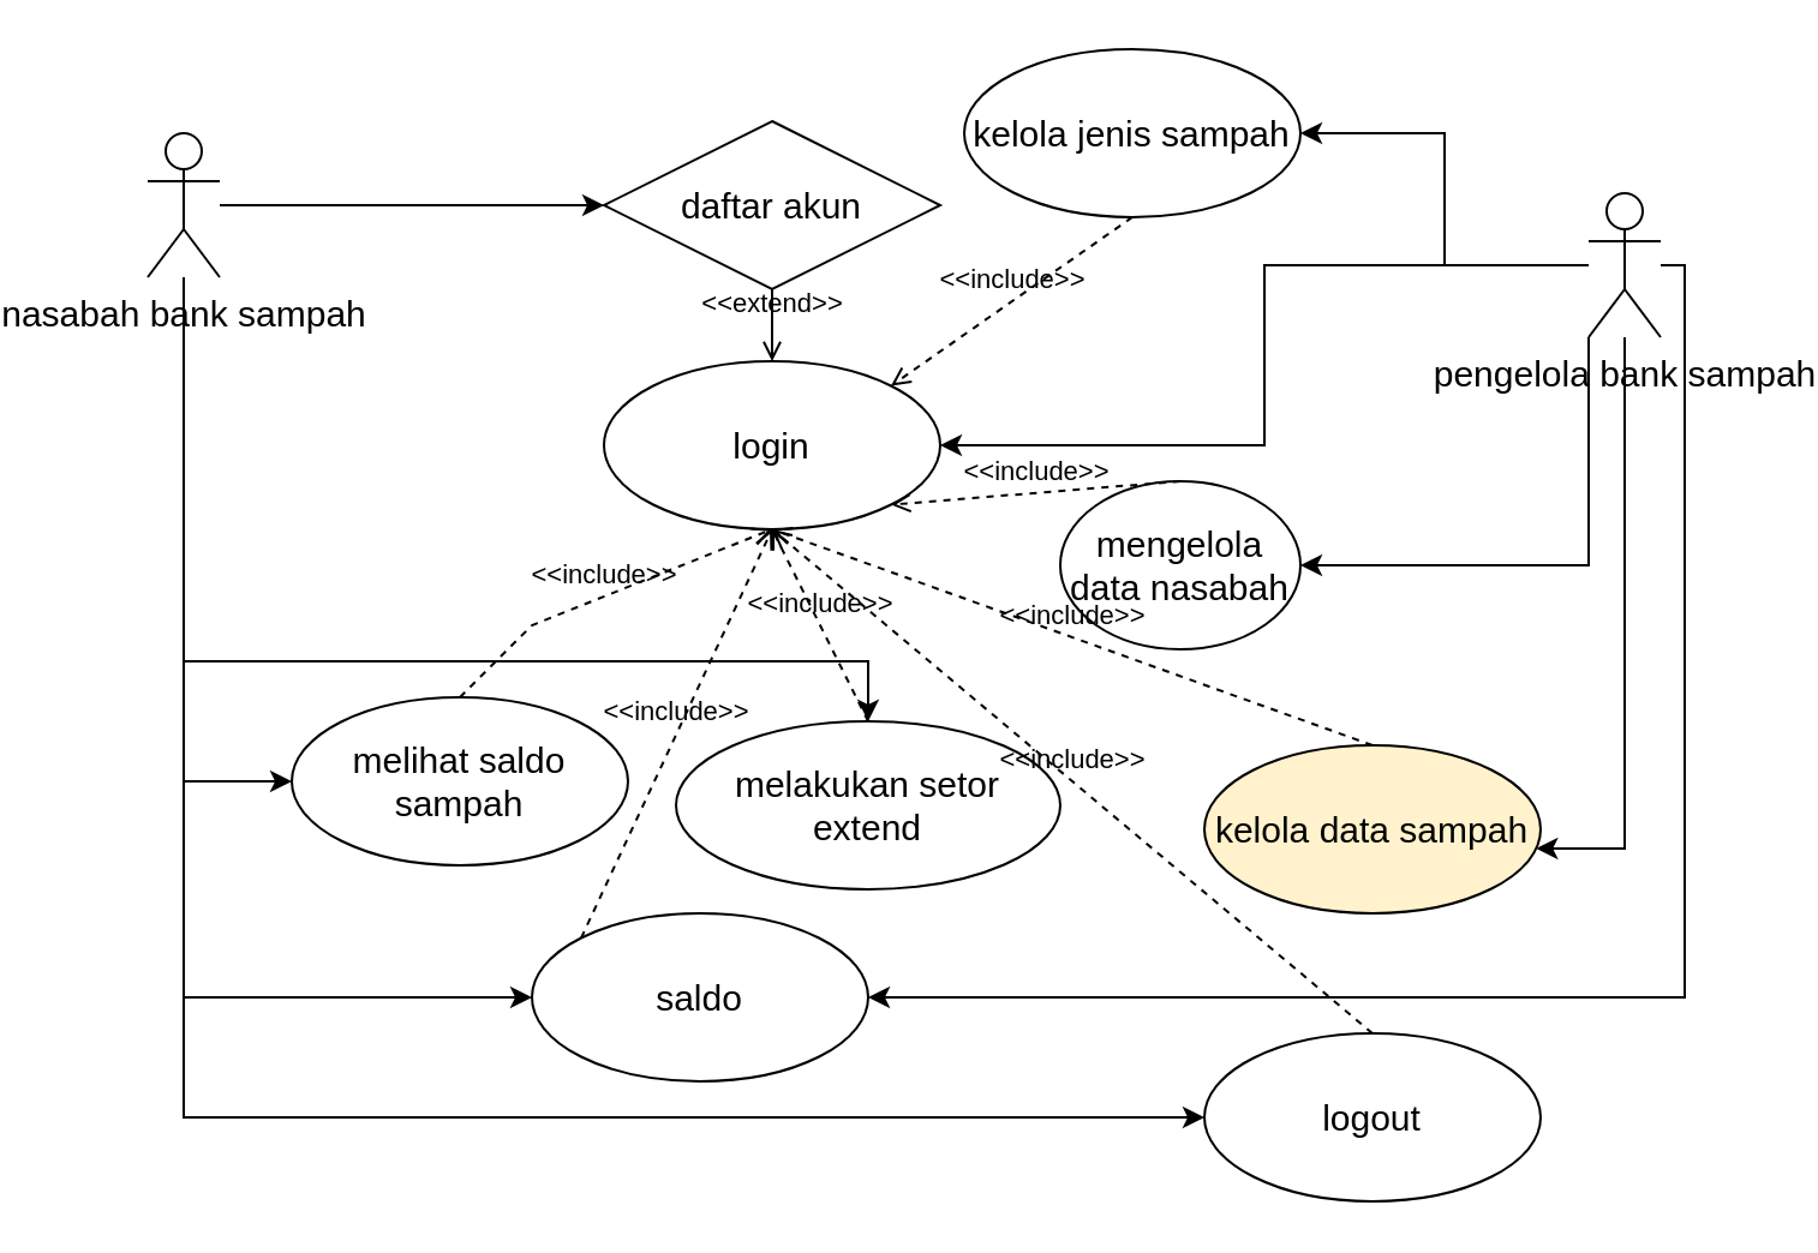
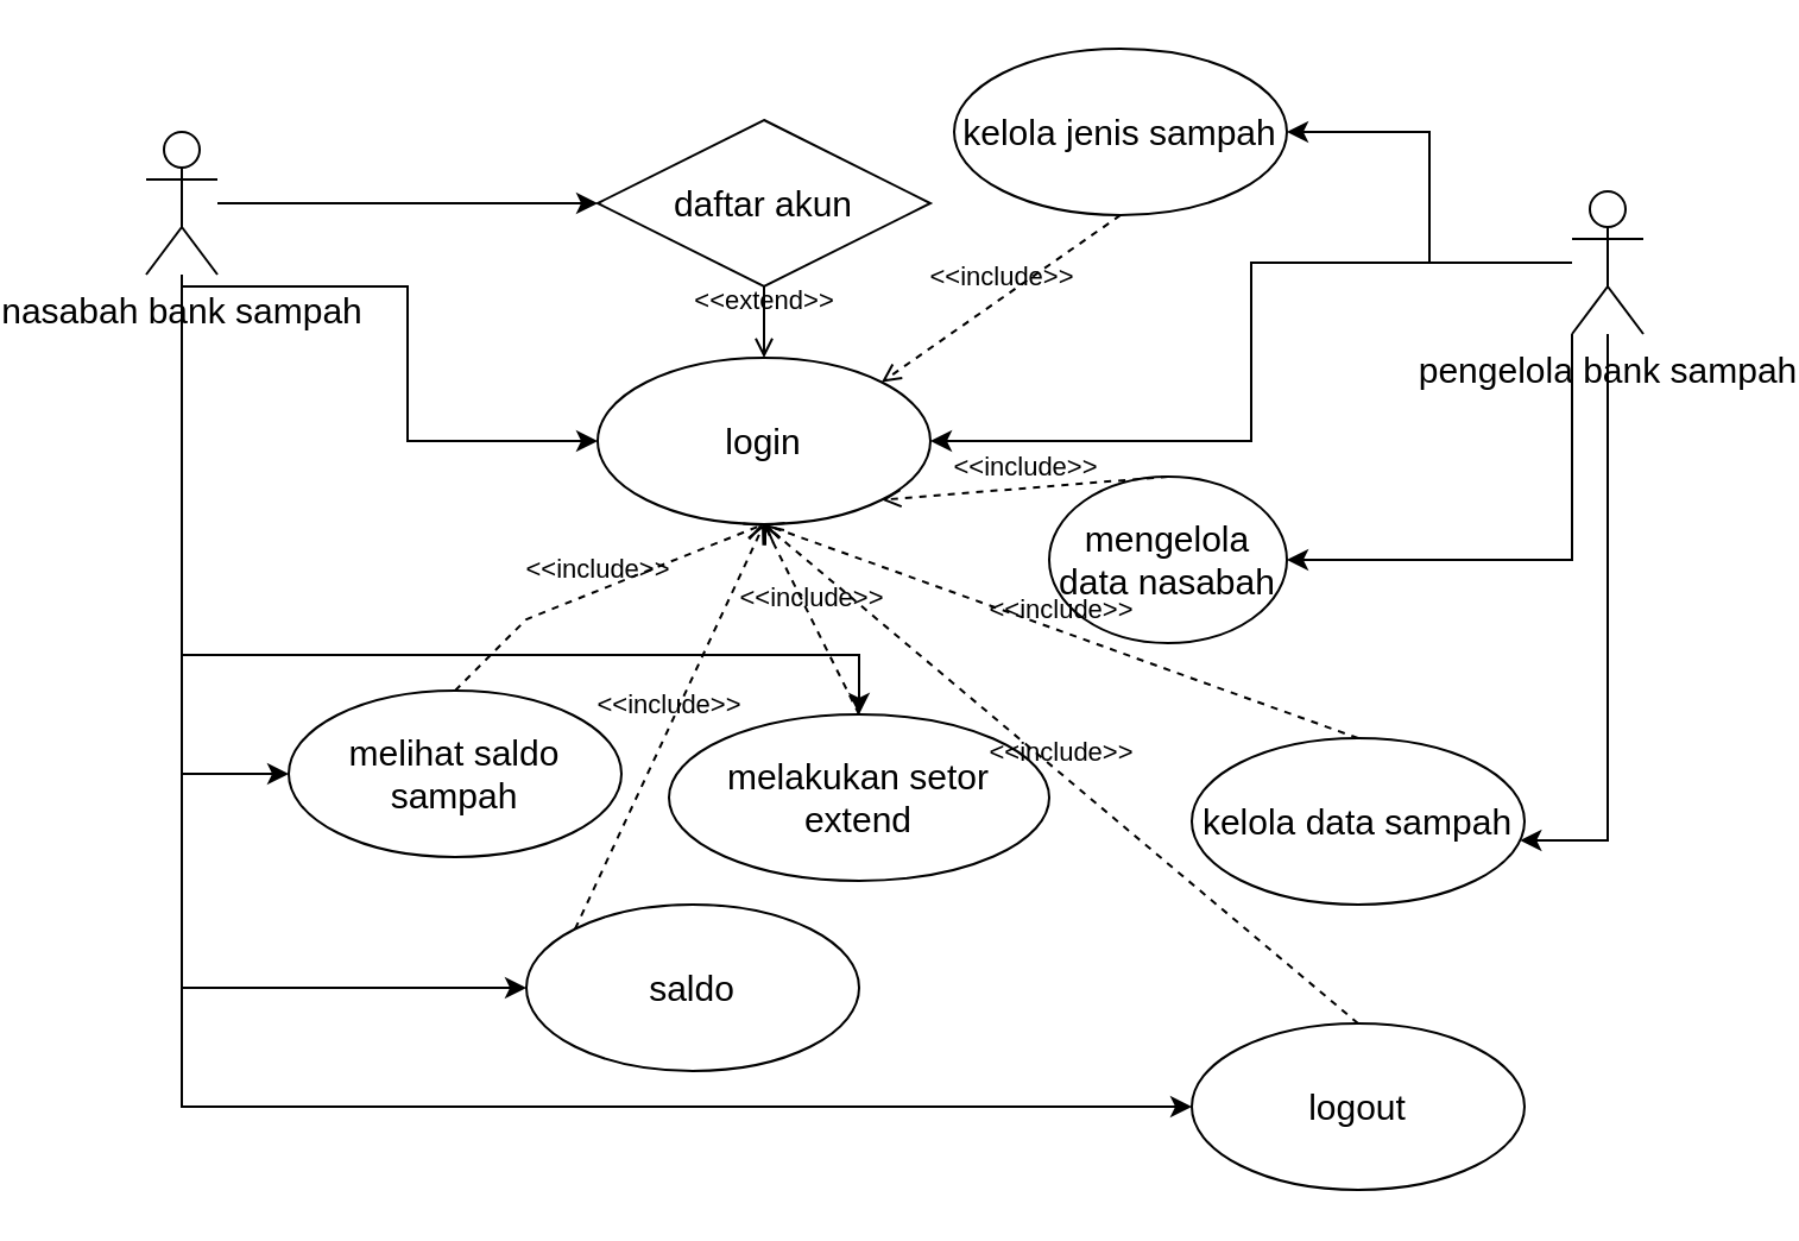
+ <mxCell id="3" style="edgeStyle=orthogonalEdgeStyle;rounded=0;orthogonalLoop=1;jettySize=auto;html=1;entryX=0;entryY=0.5;entryDx=0;entryDy=0;" parent="1" source="8" target="14" edge="1"><mxGeometry relative="1" as="geometry"><Array as="points"><mxPoint x="35" y="120" /><mxPoint x="130" y="120" /><mxPoint x="130" y="185" /></Array></mxGeometry></mxCell>
- <mxCell id="11" style="edgeStyle=orthogonalEdgeStyle;rounded=0;orthogonalLoop=1;jettySize=auto;html=1;entryX=1;entryY=0.5;entryDx=0;entryDy=0;" parent="1" source="13" target="19" edge="1"><mxGeometry relative="1" as="geometry"><Array as="points"><mxPoint x="660" y="110" /><mxPoint x="660" y="415" /></Array></mxGeometry></mxCell>
- <mxCell id="21" value="kelola data sampah" style="ellipse;whiteSpace=wrap;html=1;fontSize=15;fillColor=#fff2cc;" parent="1" vertex="1"><mxGeometry x="460" y="310" width="140" height="70" as="geometry" /></mxCell>
+ <mxCell id="21" value="kelola data sampah" style="ellipse;whiteSpace=wrap;html=1;fontSize=15;" parent="1" vertex="1"><mxGeometry x="460" y="310" width="140" height="70" as="geometry" /></mxCell>
